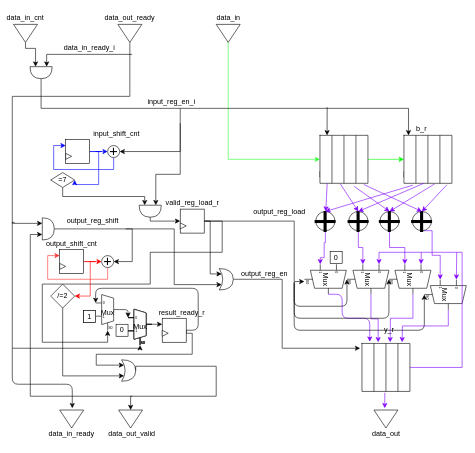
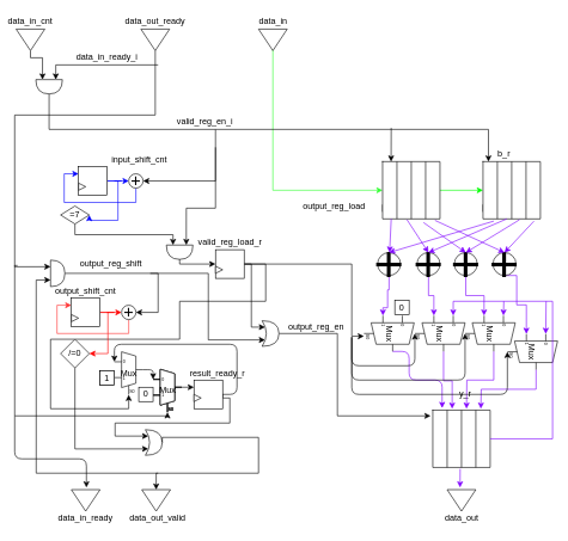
- <mxCell id="16" value="input_reg_en_i" style="text;html=1;resizable=0;autosize=1;align=center;verticalAlign=middle;points=[];fillColor=none;strokeColor=none;rounded=0;" parent="1" vertex="1"><mxGeometry x="240" y="160" width="90" height="20" as="geometry" /></mxCell>
+ <mxCell id="16" value="valid_reg_en_i" style="text;html=1;resizable=0;autosize=1;align=center;verticalAlign=middle;points=[];fillColor=none;strokeColor=none;rounded=0;" parent="1" vertex="1"><mxGeometry x="240" y="160" width="90" height="20" as="geometry" /></mxCell>
- <mxCell id="104" value="output_reg_load" style="text;html=1;resizable=0;autosize=1;align=center;verticalAlign=middle;points=[];fillColor=none;strokeColor=none;rounded=0;" parent="1" vertex="1"><mxGeometry x="415" y="342.5" width="100" height="20" as="geometry" /></mxCell>
+ <mxCell id="104" value="output_reg_load" style="text;html=1;resizable=0;autosize=1;align=center;verticalAlign=middle;points=[];fillColor=none;strokeColor=none;rounded=0;" parent="1" vertex="1"><mxGeometry x="415" y="277.5" width="100" height="20" as="geometry" /></mxCell>
- <mxCell id="49" value="/=2" style="rhombus;whiteSpace=wrap;html=1;" parent="1" vertex="1"><mxGeometry x="84" y="473" width="40" height="40" as="geometry" /></mxCell>
+ <mxCell id="49" value="/=0" style="rhombus;whiteSpace=wrap;html=1;" parent="1" vertex="1"><mxGeometry x="84" y="473" width="40" height="40" as="geometry" /></mxCell>
